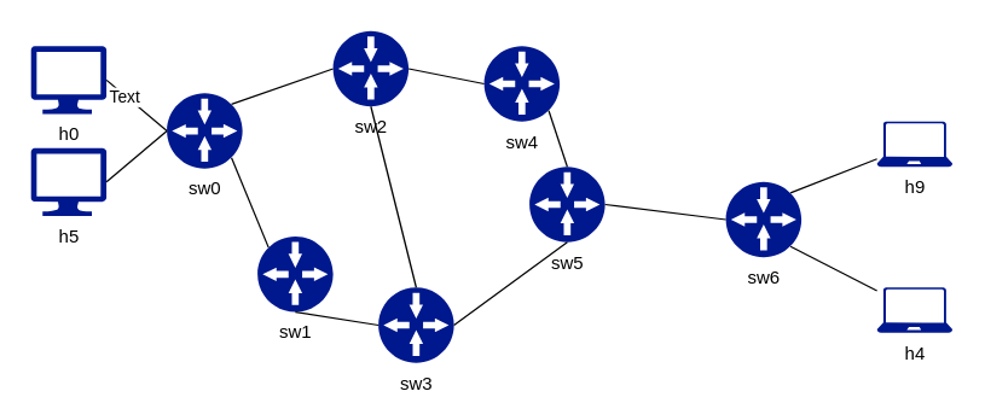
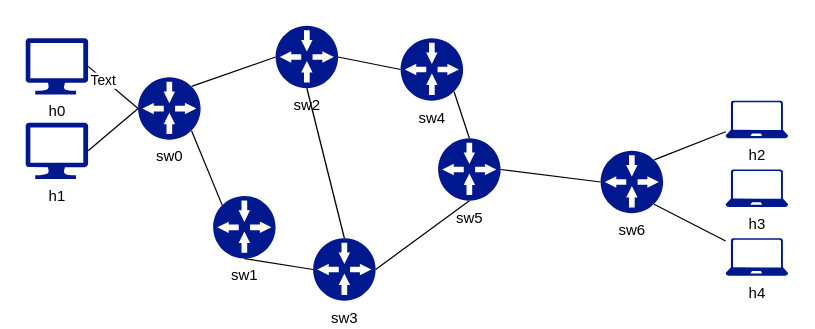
- <mxCell id="3" value="h9" style="sketch=0;aspect=fixed;pointerEvents=1;shadow=0;dashed=0;html=1;strokeColor=none;labelPosition=center;verticalLabelPosition=bottom;verticalAlign=top;align=center;fillColor=#00188D;shape=mxgraph.azure.laptop" vertex="1" parent="1"><mxGeometry x="580" y="80" width="50" height="30" as="geometry" /></mxCell>
+ <mxCell id="3" value="h2" style="sketch=0;aspect=fixed;pointerEvents=1;shadow=0;dashed=0;html=1;strokeColor=none;labelPosition=center;verticalLabelPosition=bottom;verticalAlign=top;align=center;fillColor=#00188D;shape=mxgraph.azure.laptop" vertex="1" parent="1"><mxGeometry x="580" y="80" width="50" height="30" as="geometry" /></mxCell>
+ <mxCell id="2" value="h3" style="sketch=0;aspect=fixed;pointerEvents=1;shadow=0;dashed=0;html=1;strokeColor=none;labelPosition=center;verticalLabelPosition=bottom;verticalAlign=top;align=center;fillColor=#00188D;shape=mxgraph.azure.laptop" vertex="1" parent="1"><mxGeometry x="580" y="135" width="50" height="30" as="geometry" /></mxCell>
- <mxCell id="13" value="h5" style="sketch=0;aspect=fixed;pointerEvents=1;shadow=0;dashed=0;html=1;strokeColor=none;labelPosition=center;verticalLabelPosition=bottom;verticalAlign=top;align=center;fillColor=#00188D;shape=mxgraph.azure.computer" vertex="1" parent="1"><mxGeometry x="20" y="97.5" width="50" height="45" as="geometry" /></mxCell>
+ <mxCell id="13" value="h1" style="sketch=0;aspect=fixed;pointerEvents=1;shadow=0;dashed=0;html=1;strokeColor=none;labelPosition=center;verticalLabelPosition=bottom;verticalAlign=top;align=center;fillColor=#00188D;shape=mxgraph.azure.computer" vertex="1" parent="1"><mxGeometry x="20" y="97.5" width="50" height="45" as="geometry" /></mxCell>
